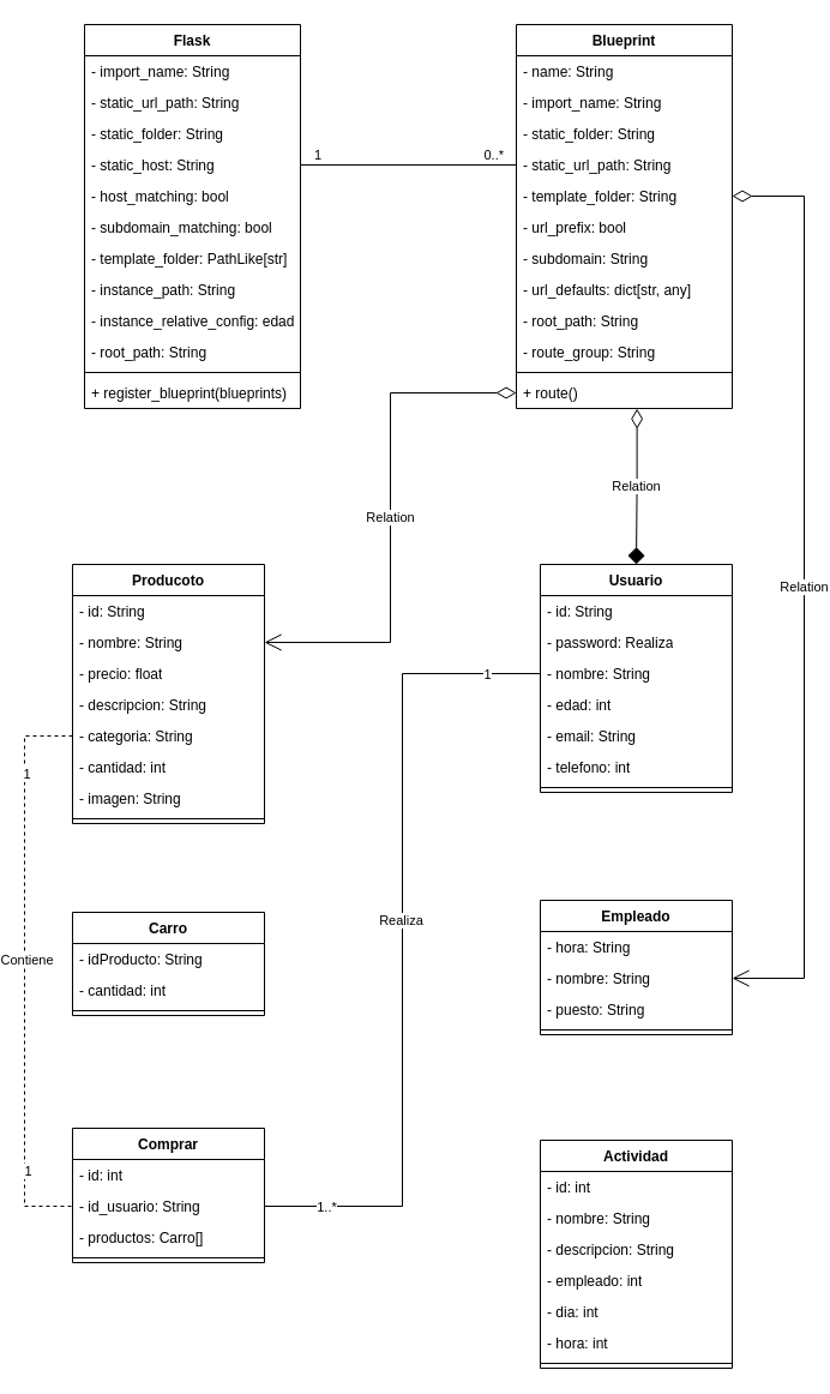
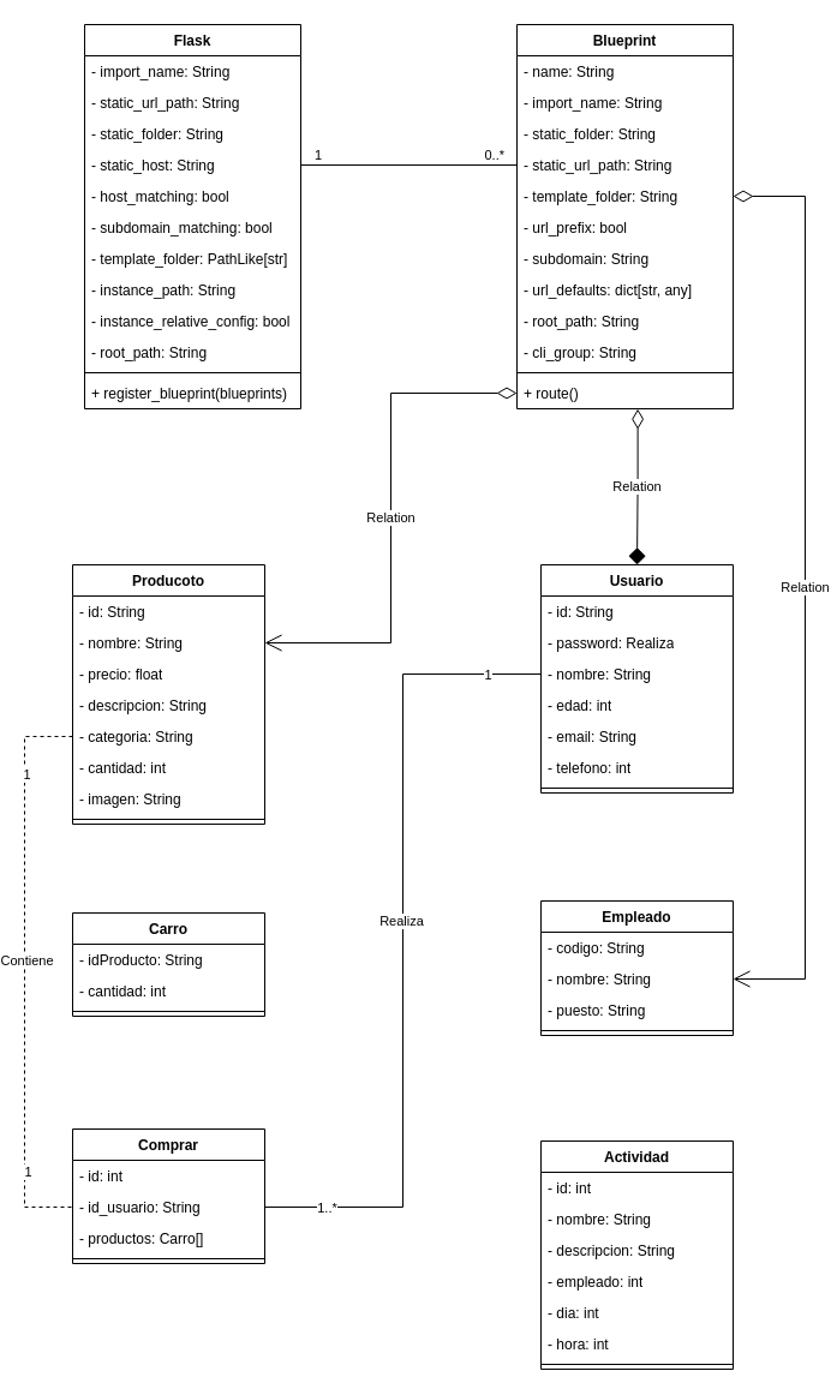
- <mxCell id="50" value="- instance_relative_config: edad" style="text;strokeColor=none;fillColor=none;align=left;verticalAlign=top;spacingLeft=4;spacingRight=4;overflow=hidden;rotatable=0;points=[[0,0.5],[1,0.5]];portConstraint=eastwest;whiteSpace=wrap;html=1;" vertex="1" parent="41"><mxGeometry y="234" width="180" height="26" as="geometry" /></mxCell>
+ <mxCell id="50" value="- instance_relative_config: bool" style="text;strokeColor=none;fillColor=none;align=left;verticalAlign=top;spacingLeft=4;spacingRight=4;overflow=hidden;rotatable=0;points=[[0,0.5],[1,0.5]];portConstraint=eastwest;whiteSpace=wrap;html=1;" vertex="1" parent="41"><mxGeometry y="234" width="180" height="26" as="geometry" /></mxCell>
- <mxCell id="64" value="- route_group: String" style="text;strokeColor=none;fillColor=none;align=left;verticalAlign=top;spacingLeft=4;spacingRight=4;overflow=hidden;rotatable=0;points=[[0,0.5],[1,0.5]];portConstraint=eastwest;whiteSpace=wrap;html=1;" vertex="1" parent="54"><mxGeometry y="260" width="180" height="26" as="geometry" /></mxCell>
+ <mxCell id="64" value="- cli_group: String" style="text;strokeColor=none;fillColor=none;align=left;verticalAlign=top;spacingLeft=4;spacingRight=4;overflow=hidden;rotatable=0;points=[[0,0.5],[1,0.5]];portConstraint=eastwest;whiteSpace=wrap;html=1;" vertex="1" parent="54"><mxGeometry y="260" width="180" height="26" as="geometry" /></mxCell>
- <mxCell id="20" value="- hora: String" style="text;strokeColor=none;fillColor=none;align=left;verticalAlign=top;spacingLeft=4;spacingRight=4;overflow=hidden;rotatable=0;points=[[0,0.5],[1,0.5]];portConstraint=eastwest;whiteSpace=wrap;html=1;" vertex="1" parent="19"><mxGeometry y="26" width="160" height="26" as="geometry" /></mxCell>
+ <mxCell id="20" value="- codigo: String" style="text;strokeColor=none;fillColor=none;align=left;verticalAlign=top;spacingLeft=4;spacingRight=4;overflow=hidden;rotatable=0;points=[[0,0.5],[1,0.5]];portConstraint=eastwest;whiteSpace=wrap;html=1;" vertex="1" parent="19"><mxGeometry y="26" width="160" height="26" as="geometry" /></mxCell>
